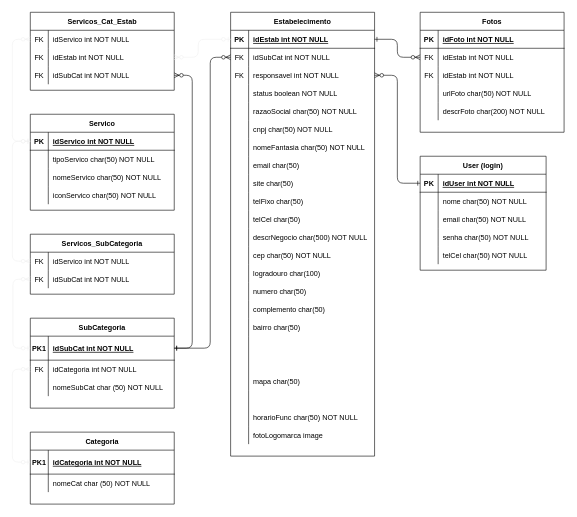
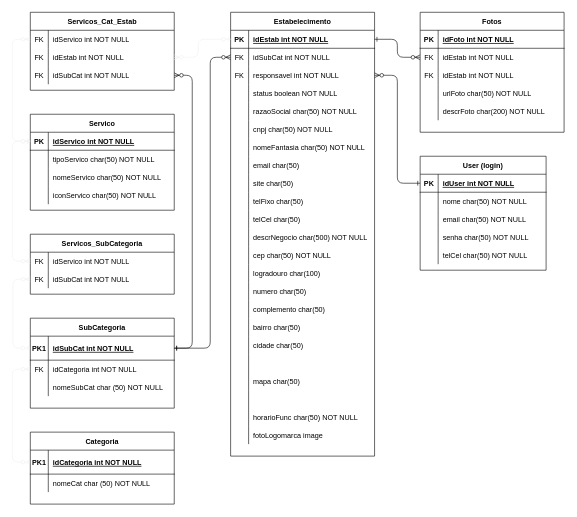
+ <mxCell id="56" value="cidade char(50)" style="shape=partialRectangle;overflow=hidden;connectable=0;fillColor=none;top=0;left=0;bottom=0;right=0;align=left;spacingLeft=6;" parent="54" vertex="1"><mxGeometry x="30" width="210" height="30" as="geometry" /></mxCell>
